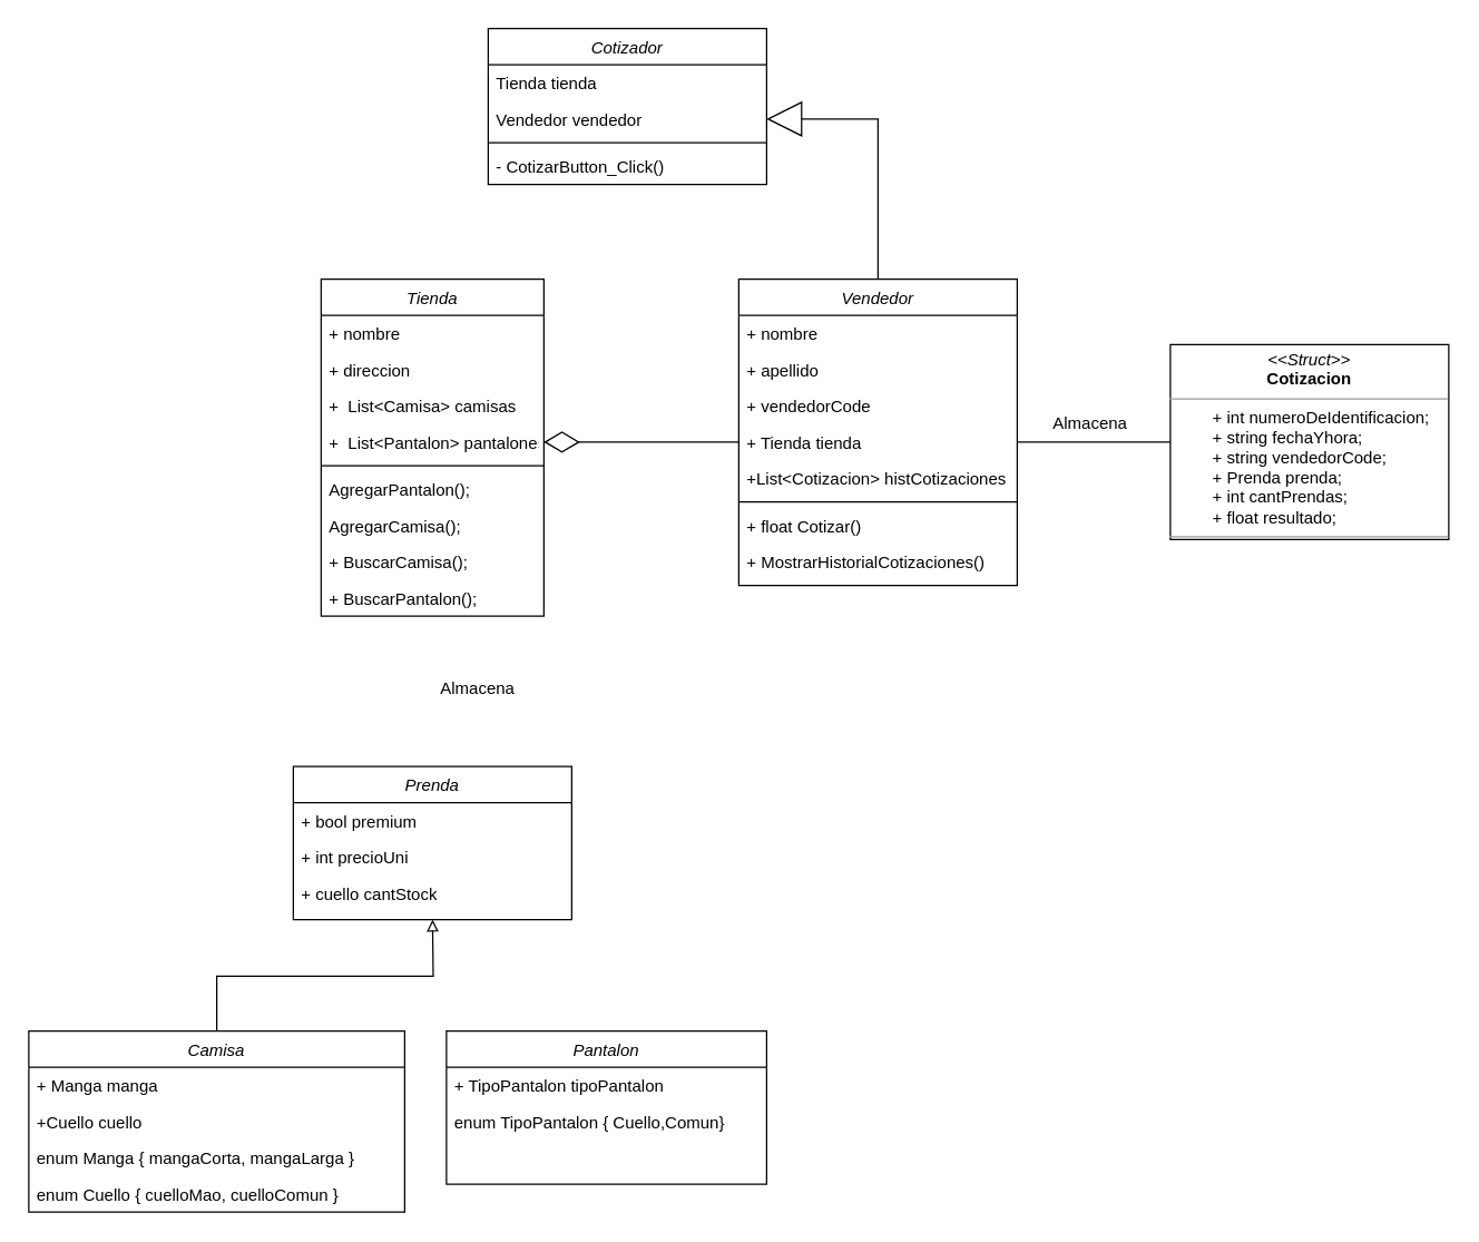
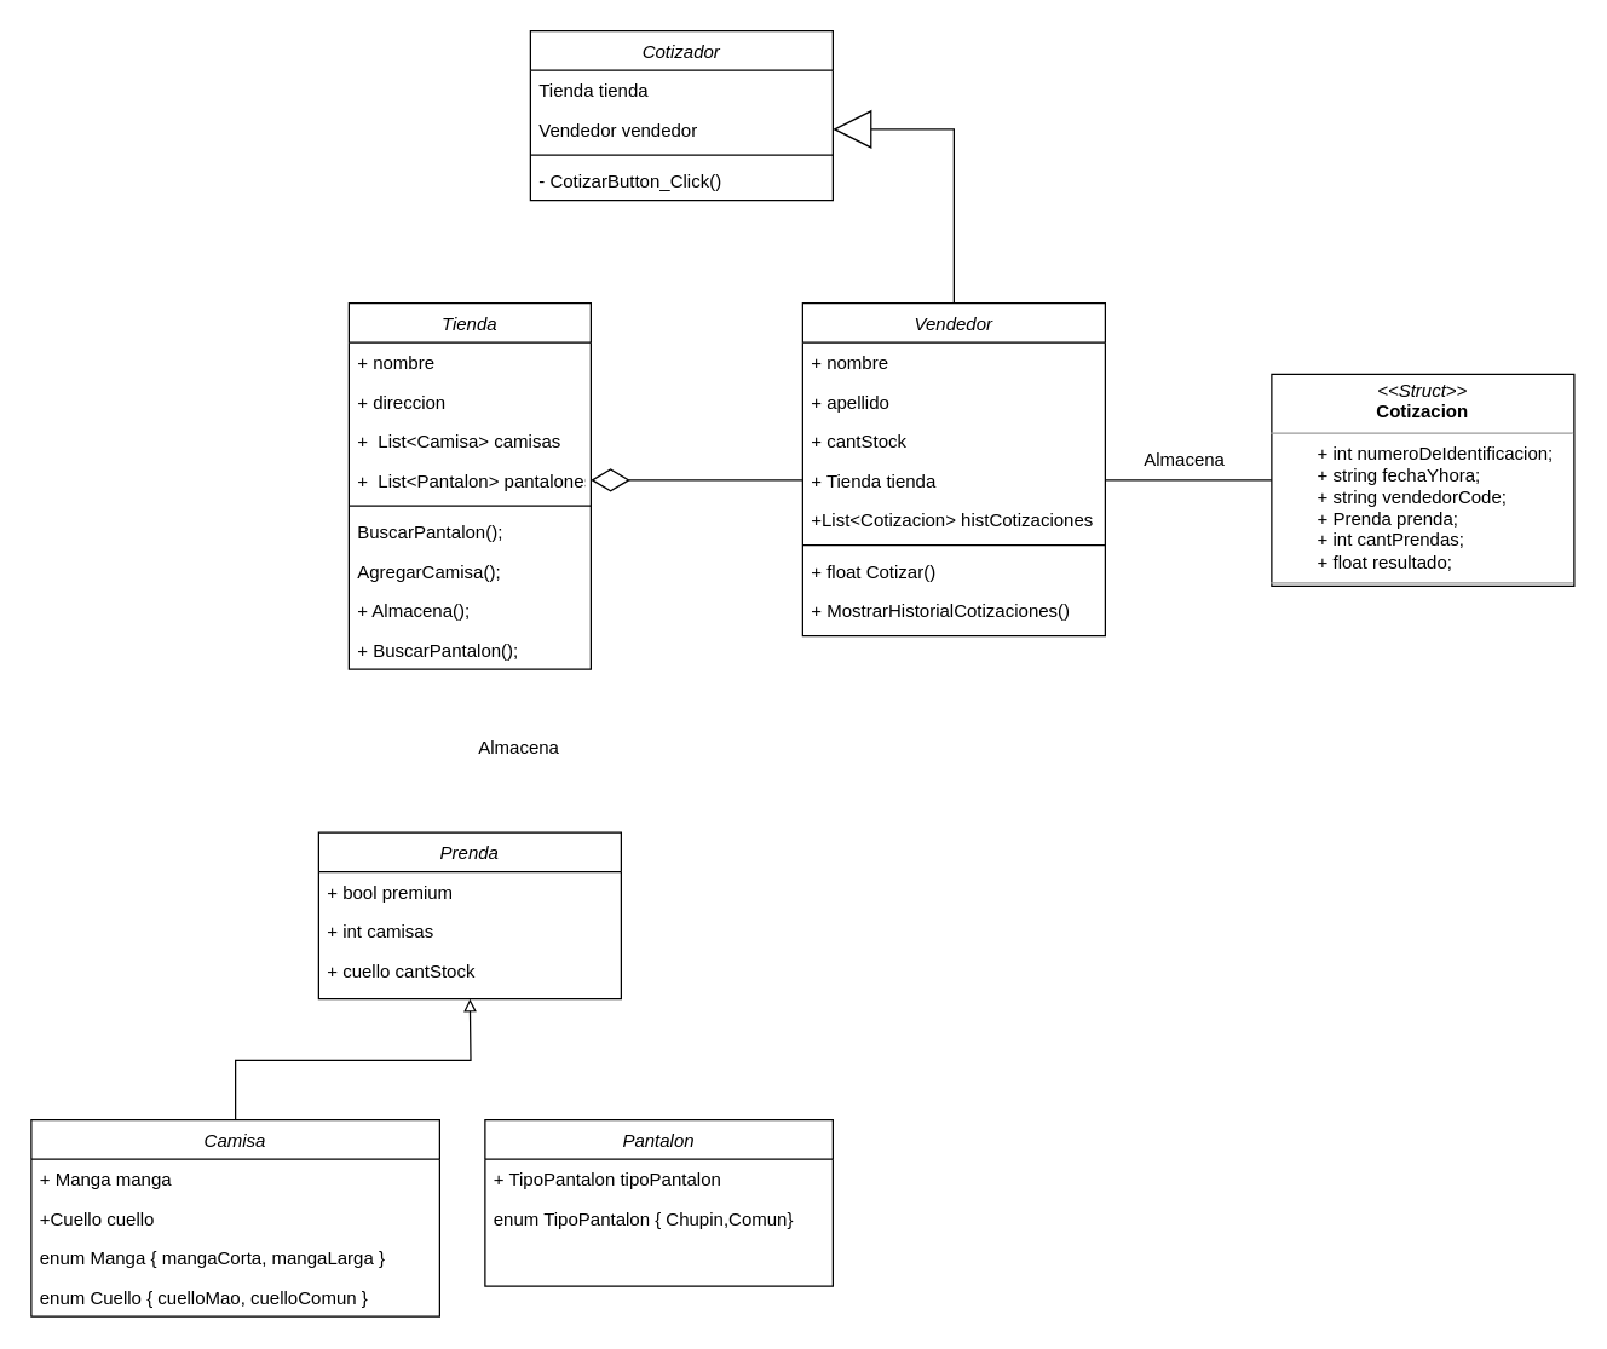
- <mxCell id="16" value="+ vendedorCode" style="text;align=left;verticalAlign=top;spacingLeft=4;spacingRight=4;overflow=hidden;rotatable=0;points=[[0,0.5],[1,0.5]];portConstraint=eastwest;rounded=0;shadow=0;html=0;" vertex="1" parent="13"><mxGeometry y="78" width="200" height="26" as="geometry" /></mxCell>
+ <mxCell id="16" value="+ cantStock" style="text;align=left;verticalAlign=top;spacingLeft=4;spacingRight=4;overflow=hidden;rotatable=0;points=[[0,0.5],[1,0.5]];portConstraint=eastwest;rounded=0;shadow=0;html=0;" vertex="1" parent="13"><mxGeometry y="78" width="200" height="26" as="geometry" /></mxCell>
- <mxCell id="8" value="AgregarPantalon();" style="text;align=left;verticalAlign=top;spacingLeft=4;spacingRight=4;overflow=hidden;rotatable=0;points=[[0,0.5],[1,0.5]];portConstraint=eastwest;" parent="2" vertex="1"><mxGeometry y="138" width="160" height="26" as="geometry" /></mxCell>
+ <mxCell id="8" value="BuscarPantalon();" style="text;align=left;verticalAlign=top;spacingLeft=4;spacingRight=4;overflow=hidden;rotatable=0;points=[[0,0.5],[1,0.5]];portConstraint=eastwest;" parent="2" vertex="1"><mxGeometry y="138" width="160" height="26" as="geometry" /></mxCell>
- <mxCell id="10" value="+ BuscarCamisa();" style="text;align=left;verticalAlign=top;spacingLeft=4;spacingRight=4;overflow=hidden;rotatable=0;points=[[0,0.5],[1,0.5]];portConstraint=eastwest;" vertex="1" parent="2"><mxGeometry y="190" width="160" height="26" as="geometry" /></mxCell>
+ <mxCell id="10" value="+ Almacena();" style="text;align=left;verticalAlign=top;spacingLeft=4;spacingRight=4;overflow=hidden;rotatable=0;points=[[0,0.5],[1,0.5]];portConstraint=eastwest;" vertex="1" parent="2"><mxGeometry y="190" width="160" height="26" as="geometry" /></mxCell>
- <mxCell id="25" value="+ int precioUni" style="text;align=left;verticalAlign=top;spacingLeft=4;spacingRight=4;overflow=hidden;rotatable=0;points=[[0,0.5],[1,0.5]];portConstraint=eastwest;rounded=0;shadow=0;html=0;" vertex="1" parent="23"><mxGeometry y="52" width="200" height="26" as="geometry" /></mxCell>
+ <mxCell id="25" value="+ int camisas" style="text;align=left;verticalAlign=top;spacingLeft=4;spacingRight=4;overflow=hidden;rotatable=0;points=[[0,0.5],[1,0.5]];portConstraint=eastwest;rounded=0;shadow=0;html=0;" vertex="1" parent="23"><mxGeometry y="52" width="200" height="26" as="geometry" /></mxCell>
- <mxCell id="35" value="enum TipoPantalon { Cuello,Comun}" style="text;align=left;verticalAlign=top;spacingLeft=4;spacingRight=4;overflow=hidden;rotatable=0;points=[[0,0.5],[1,0.5]];portConstraint=eastwest;rounded=0;shadow=0;html=0;" vertex="1" parent="33"><mxGeometry y="52" width="230" height="26" as="geometry" /></mxCell>
+ <mxCell id="35" value="enum TipoPantalon { Chupin,Comun}" style="text;align=left;verticalAlign=top;spacingLeft=4;spacingRight=4;overflow=hidden;rotatable=0;points=[[0,0.5],[1,0.5]];portConstraint=eastwest;rounded=0;shadow=0;html=0;" vertex="1" parent="33"><mxGeometry y="52" width="230" height="26" as="geometry" /></mxCell>
